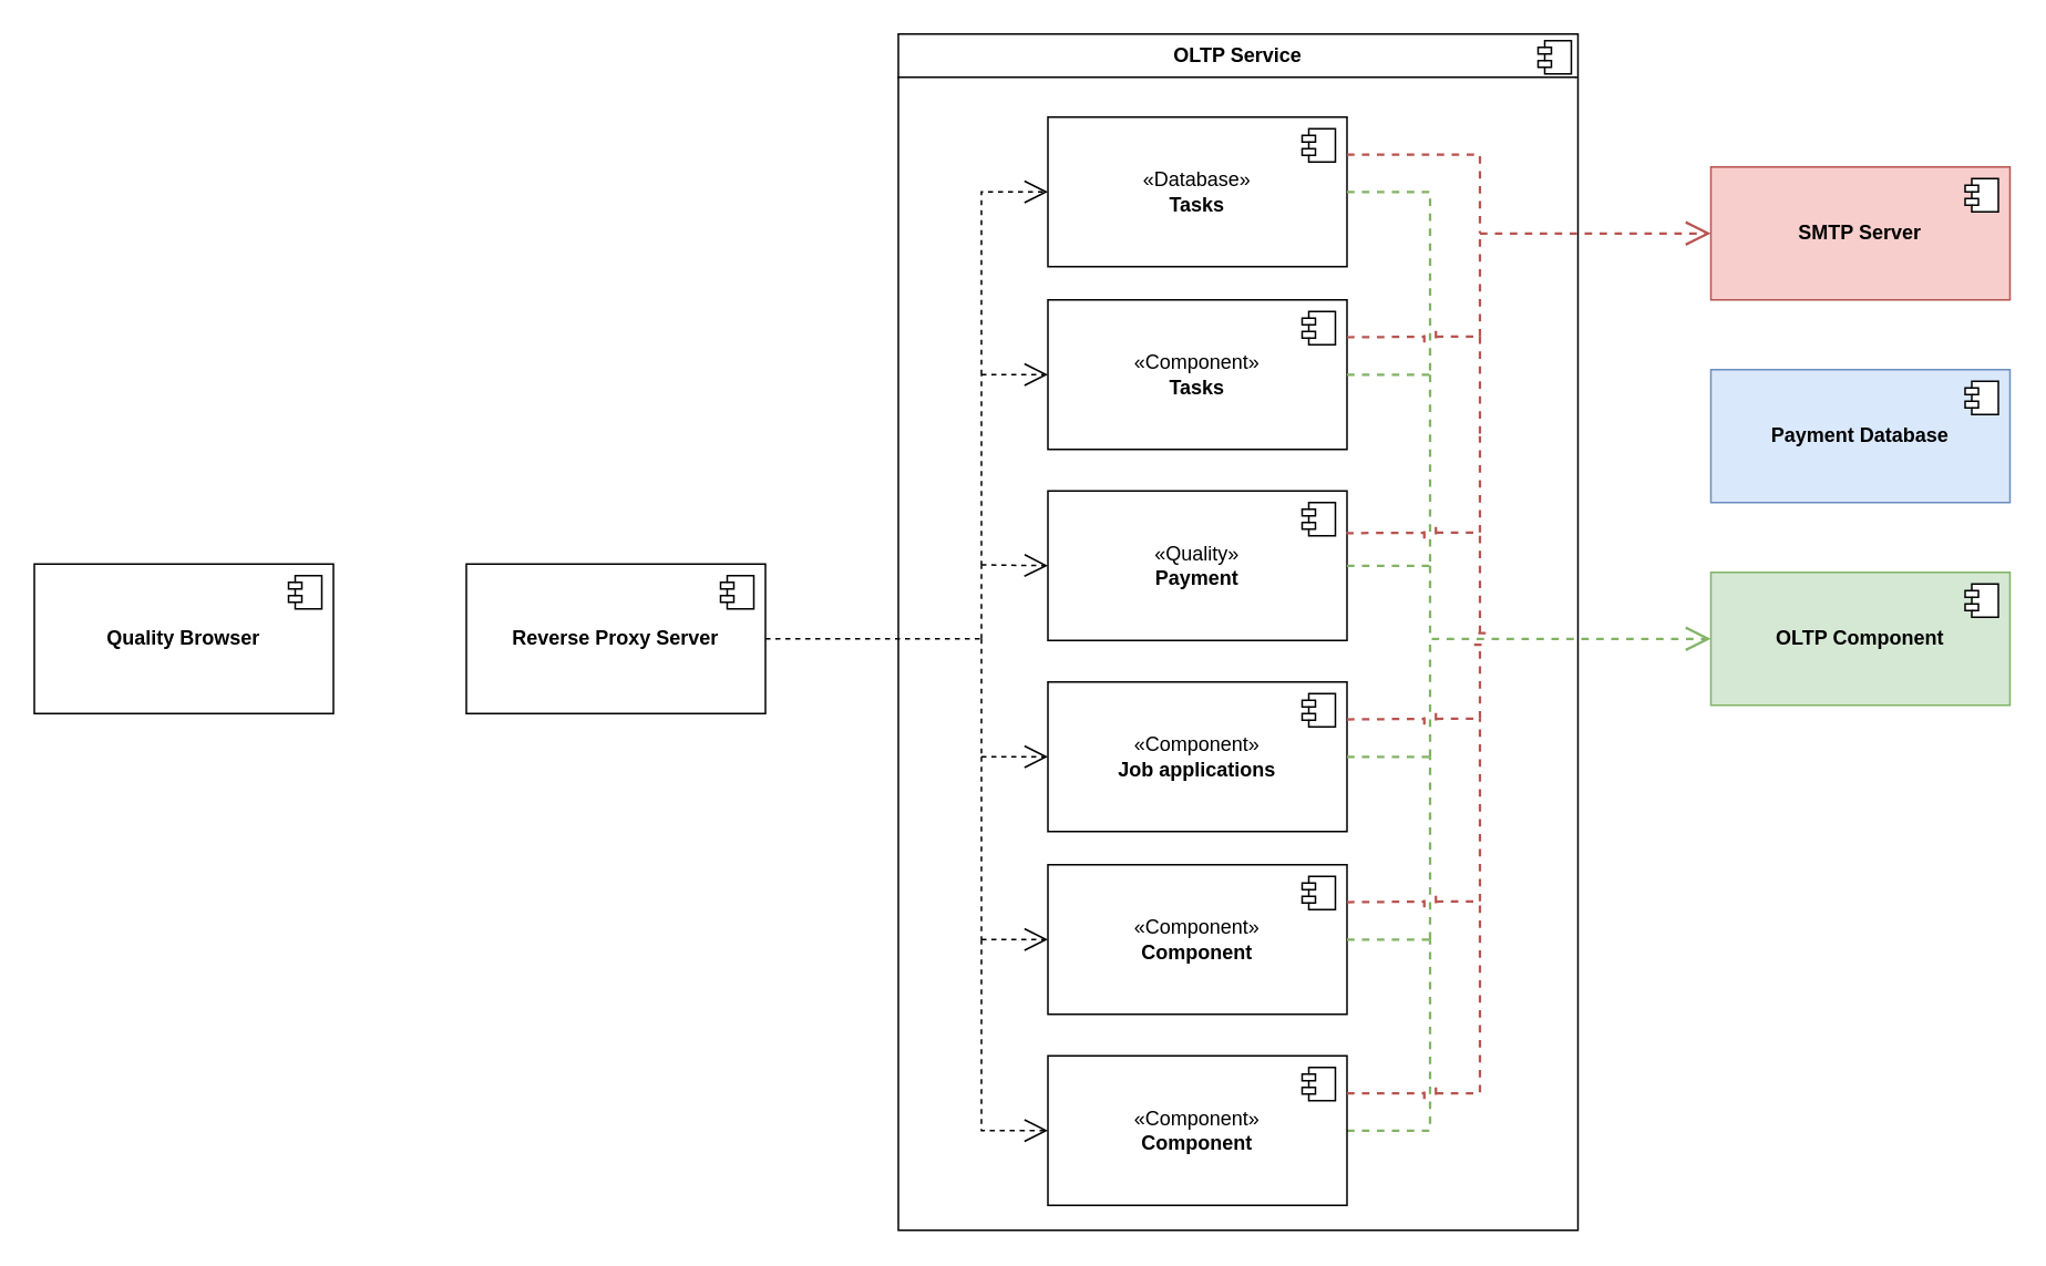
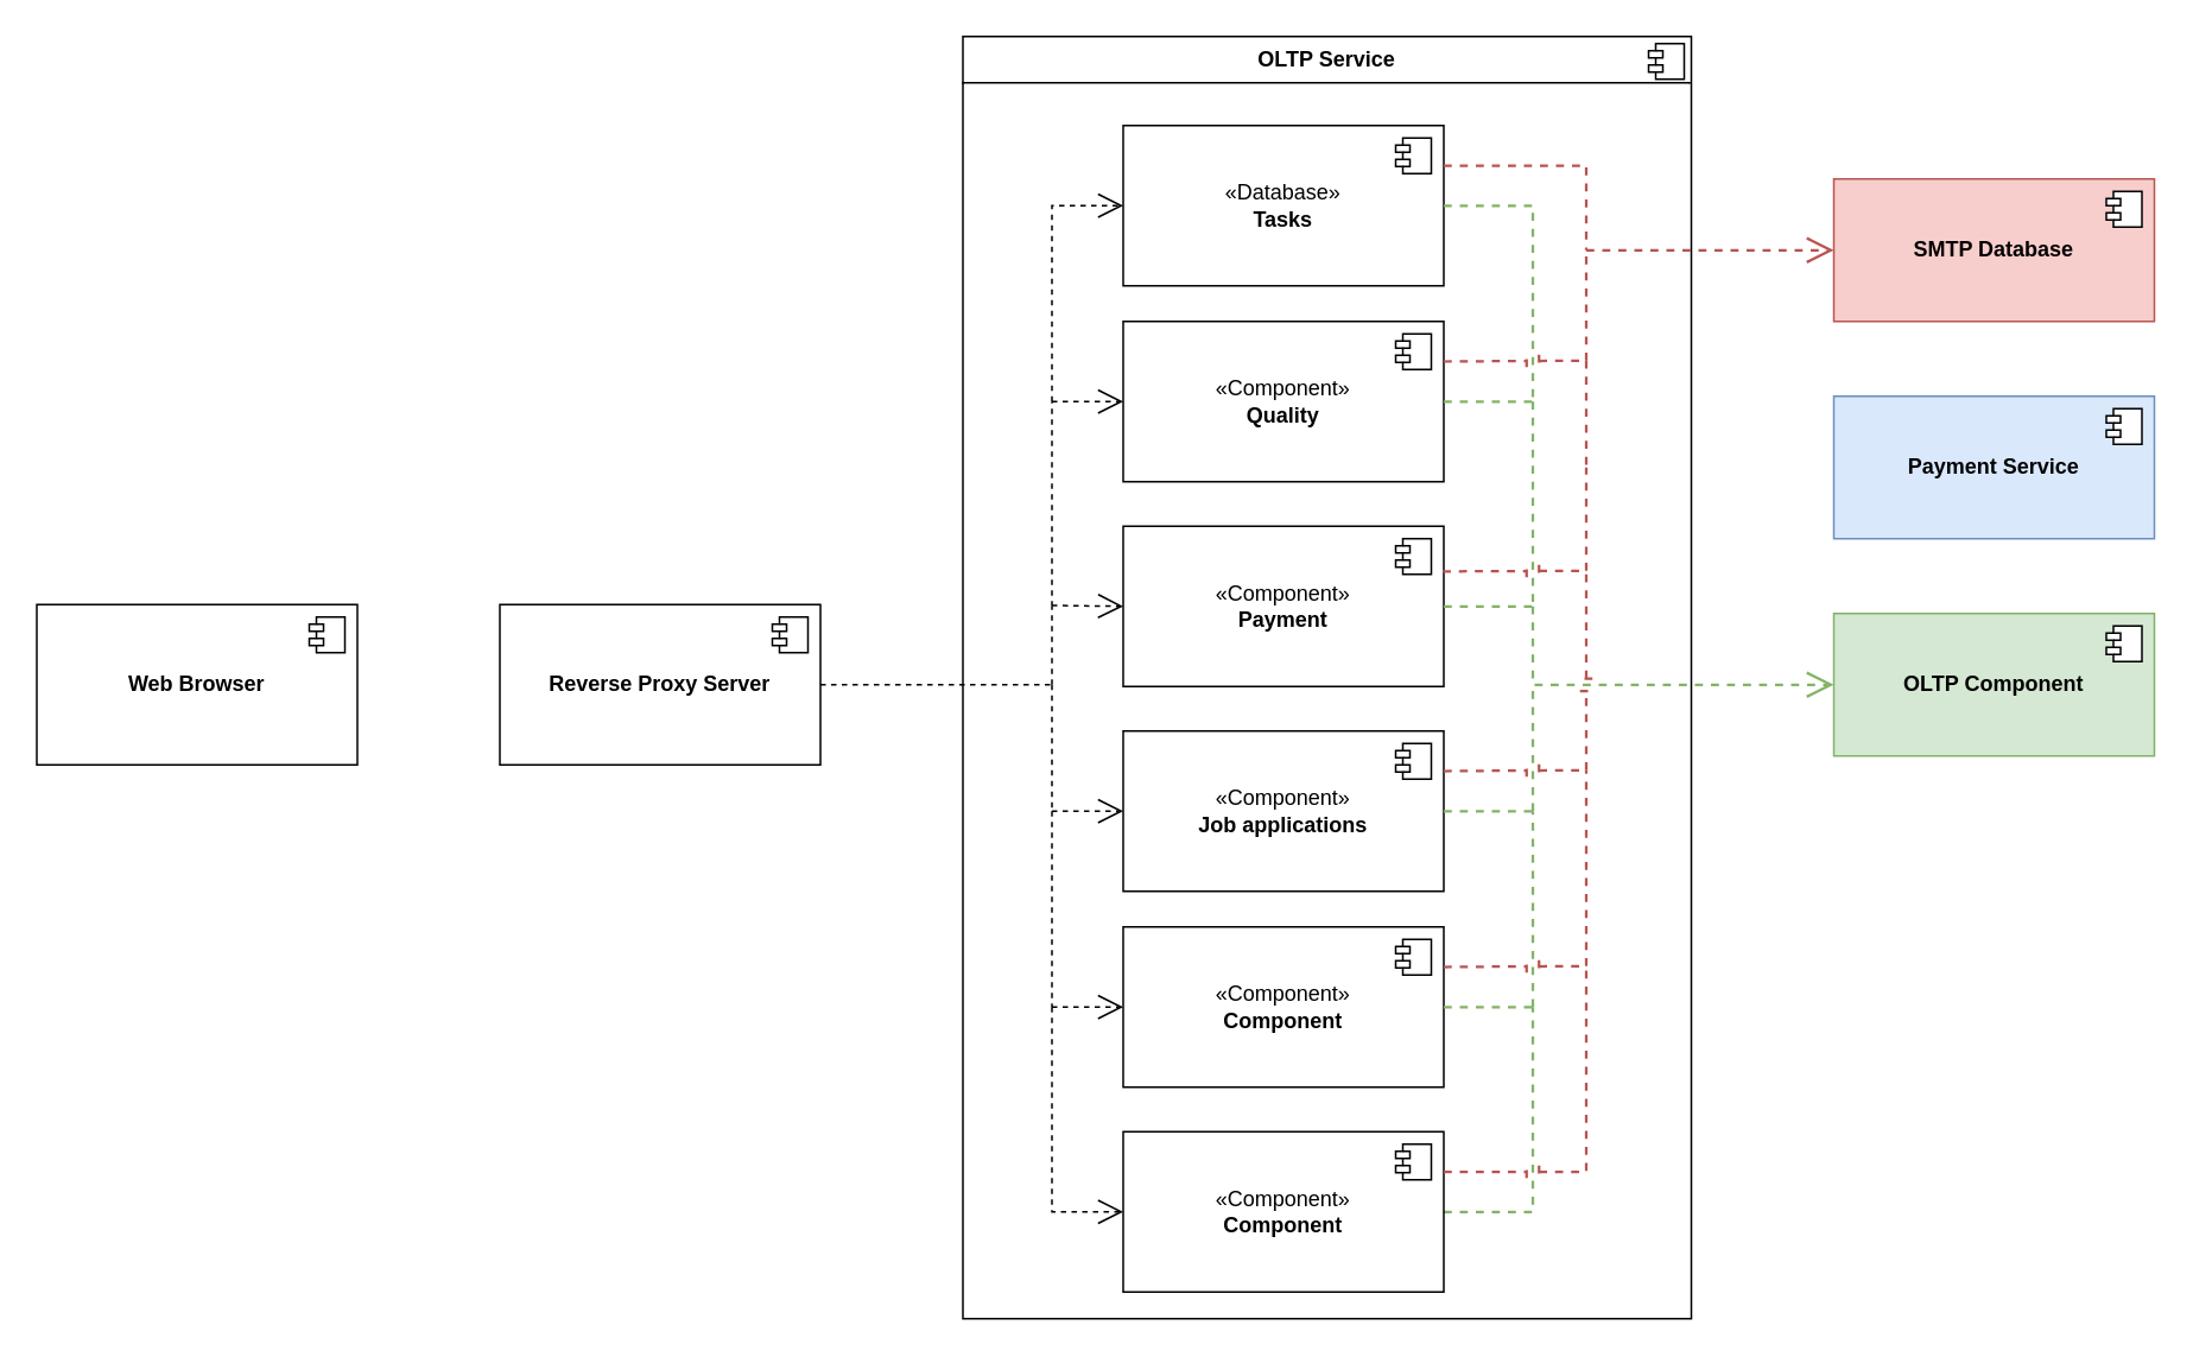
- <mxCell id="71" value="&lt;b&gt;SMTP Server&lt;/b&gt;" style="html=1;dropTarget=0;whiteSpace=wrap;fillColor=#f8cecc;strokeColor=#b85450;" vertex="1" parent="1"><mxGeometry x="1029" y="100" width="180" height="80" as="geometry" /></mxCell>
+ <mxCell id="71" value="&lt;b&gt;SMTP Database&lt;/b&gt;" style="html=1;dropTarget=0;whiteSpace=wrap;fillColor=#f8cecc;strokeColor=#b85450;" vertex="1" parent="1"><mxGeometry x="1029" y="100" width="180" height="80" as="geometry" /></mxCell>
- <mxCell id="10" value="«Component»&lt;br&gt;&lt;b&gt;Tasks&lt;/b&gt;" style="html=1;dropTarget=0;whiteSpace=wrap;" vertex="1" parent="1"><mxGeometry x="630" y="180" width="180" height="90" as="geometry" /></mxCell>
+ <mxCell id="10" value="«Component»&lt;br&gt;&lt;b&gt;Quality&lt;/b&gt;" style="html=1;dropTarget=0;whiteSpace=wrap;" vertex="1" parent="1"><mxGeometry x="630" y="180" width="180" height="90" as="geometry" /></mxCell>
- <mxCell id="54" value="&lt;b&gt;Payment Database&lt;br&gt;&lt;/b&gt;" style="html=1;dropTarget=0;whiteSpace=wrap;fillColor=#dae8fc;strokeColor=#6c8ebf;" vertex="1" parent="1"><mxGeometry x="1029" y="222" width="180" height="80" as="geometry" /></mxCell>
+ <mxCell id="54" value="&lt;b&gt;Payment Service&lt;br&gt;&lt;/b&gt;" style="html=1;dropTarget=0;whiteSpace=wrap;fillColor=#dae8fc;strokeColor=#6c8ebf;" vertex="1" parent="1"><mxGeometry x="1029" y="222" width="180" height="80" as="geometry" /></mxCell>
- <mxCell id="12" value="«Quality»&lt;br&gt;&lt;b&gt;Payment&lt;/b&gt;" style="html=1;dropTarget=0;whiteSpace=wrap;" vertex="1" parent="1"><mxGeometry x="630" y="295" width="180" height="90" as="geometry" /></mxCell>
+ <mxCell id="12" value="«Component»&lt;br&gt;&lt;b&gt;Payment&lt;/b&gt;" style="html=1;dropTarget=0;whiteSpace=wrap;" vertex="1" parent="1"><mxGeometry x="630" y="295" width="180" height="90" as="geometry" /></mxCell>
- <mxCell id="23" value="&lt;b&gt;Quality Browser&lt;/b&gt;" style="html=1;dropTarget=0;whiteSpace=wrap;" vertex="1" parent="1"><mxGeometry x="20" y="339" width="180" height="90" as="geometry" /></mxCell>
+ <mxCell id="23" value="&lt;b&gt;Web Browser&lt;/b&gt;" style="html=1;dropTarget=0;whiteSpace=wrap;" vertex="1" parent="1"><mxGeometry x="20" y="339" width="180" height="90" as="geometry" /></mxCell>
